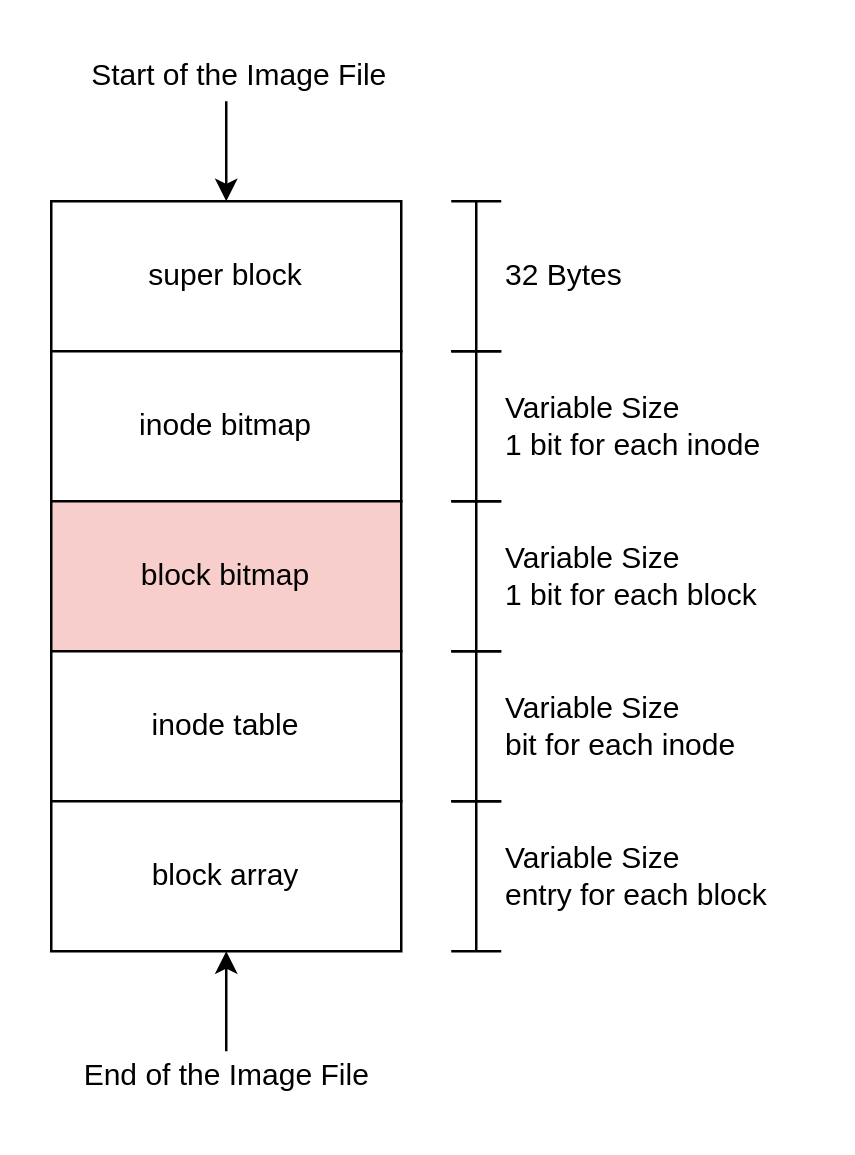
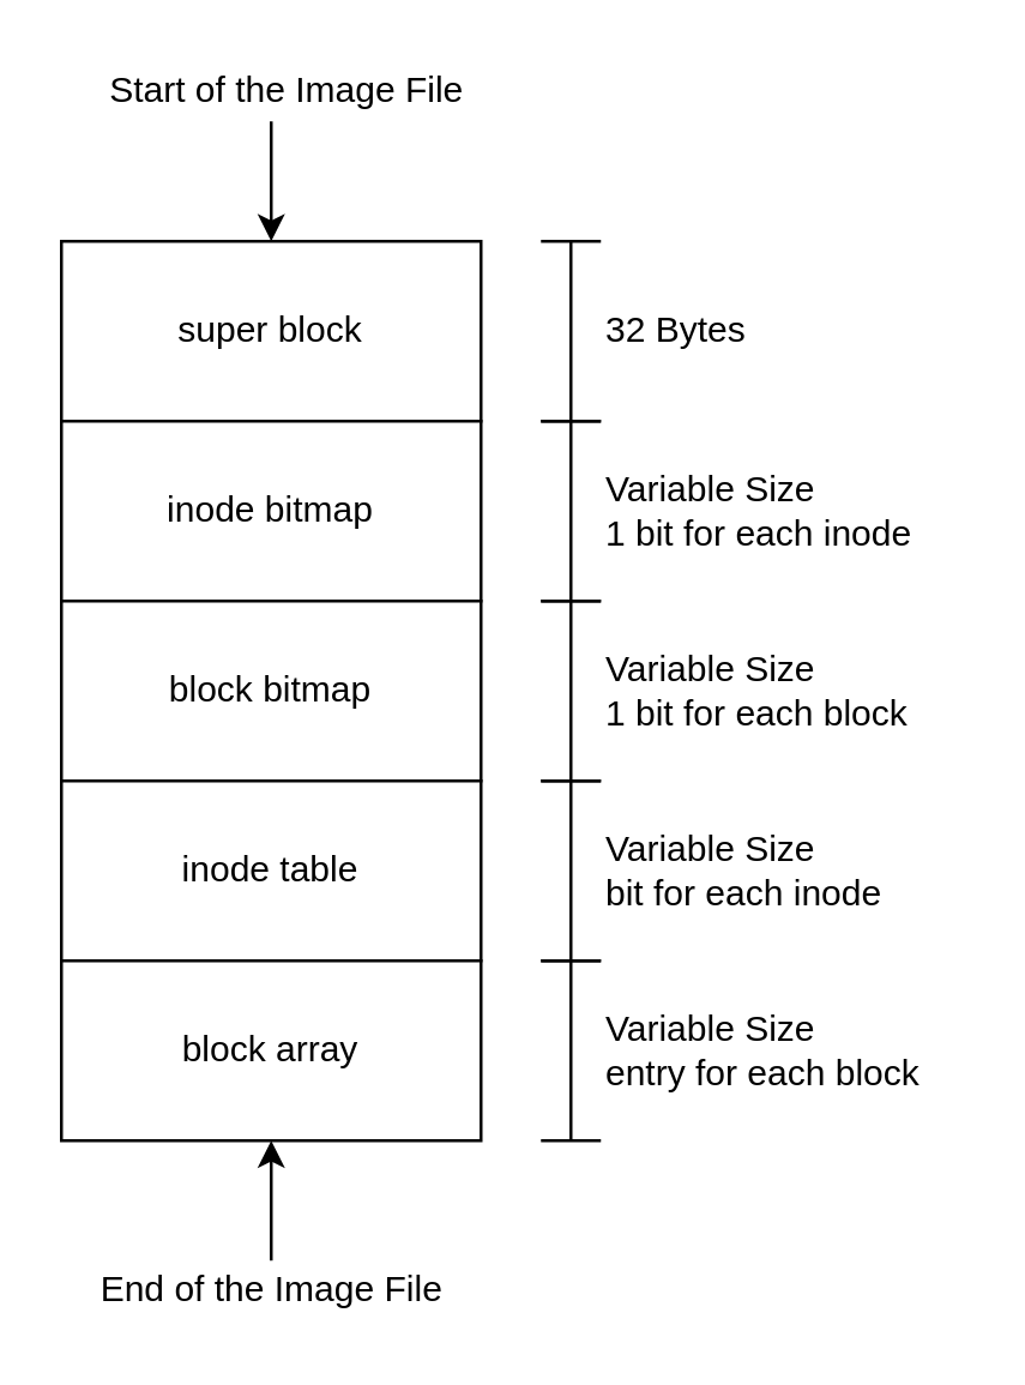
- <mxCell id="4" value="block bitmap" style="rounded=0;whiteSpace=wrap;html=1;fillColor=#f8cecc;" parent="1" vertex="1"><mxGeometry x="20" y="200" width="140" height="60" as="geometry" /></mxCell>
+ <mxCell id="4" value="block bitmap" style="rounded=0;whiteSpace=wrap;html=1;" parent="1" vertex="1"><mxGeometry x="20" y="200" width="140" height="60" as="geometry" /></mxCell>
